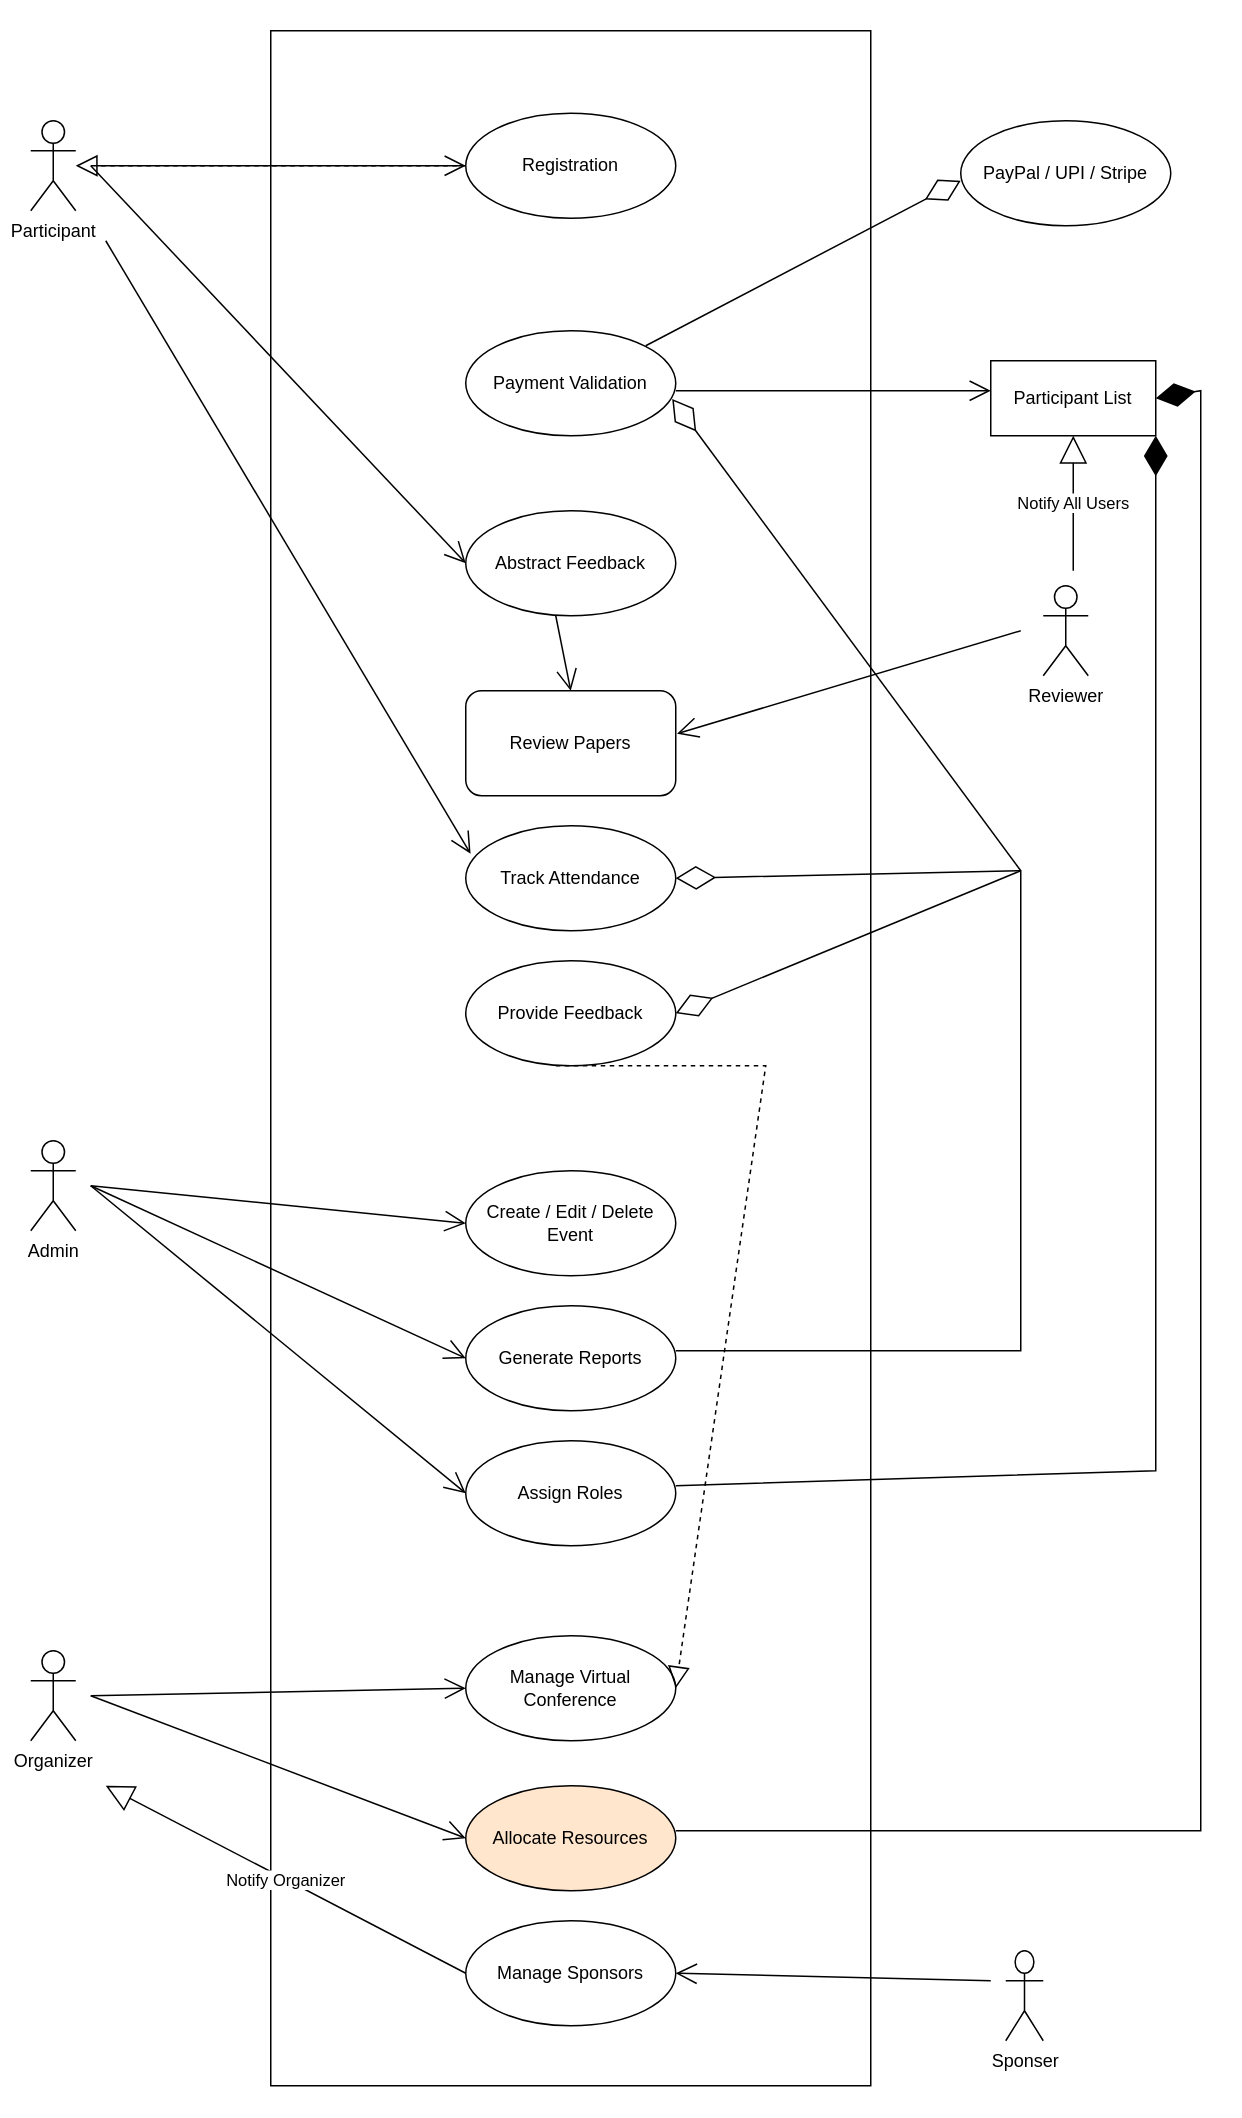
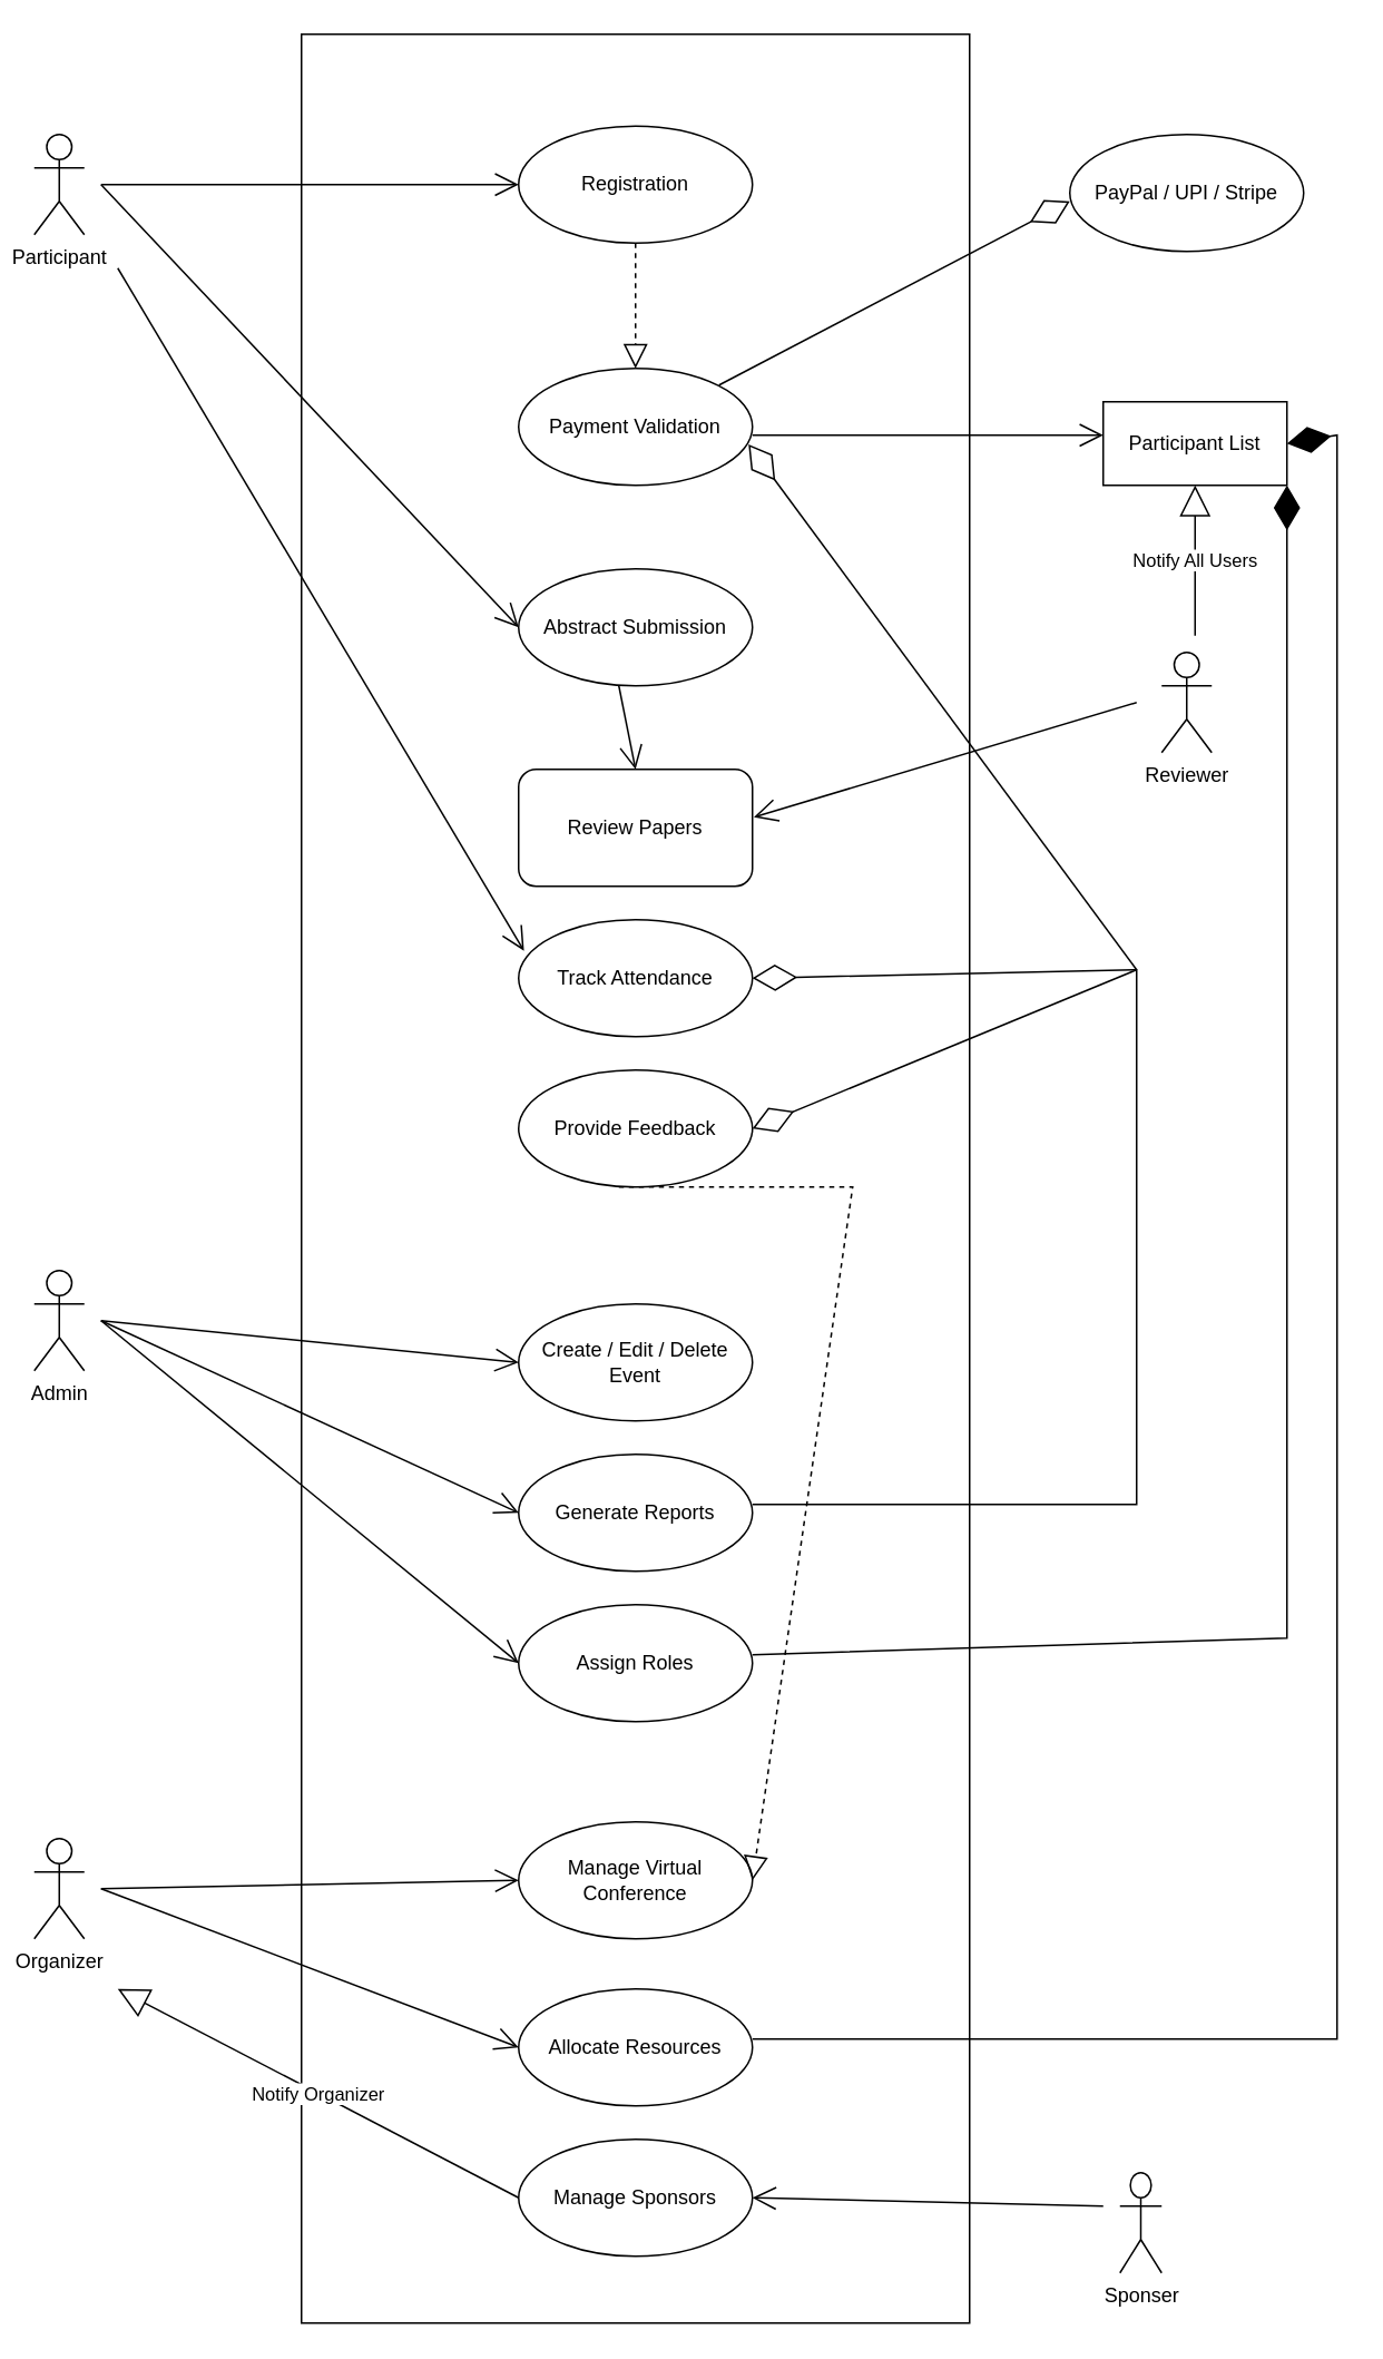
- <mxCell id="6" value="" style="endArrow=block;dashed=1;endFill=0;endSize=12;html=1;rounded=0;" edge="1" parent="1" source="4" target="2"><mxGeometry width="160" relative="1" as="geometry"><mxPoint x="380" y="145" as="sourcePoint" /><mxPoint x="380" y="210" as="targetPoint" /></mxGeometry></mxCell>
+ <mxCell id="6" value="" style="endArrow=block;dashed=1;endFill=0;endSize=12;html=1;rounded=0;entryX=0.5;entryY=0;entryDx=0;entryDy=0;" edge="1" parent="1" source="4" target="7"><mxGeometry width="160" relative="1" as="geometry"><mxPoint x="380" y="145" as="sourcePoint" /><mxPoint x="380" y="210" as="targetPoint" /></mxGeometry></mxCell>
- <mxCell id="12" value="Abstract Feedback" style="ellipse;whiteSpace=wrap;html=1;" vertex="1" parent="1"><mxGeometry x="310" y="340" width="140" height="70" as="geometry" /></mxCell>
+ <mxCell id="12" value="Abstract Submission" style="ellipse;whiteSpace=wrap;html=1;" vertex="1" parent="1"><mxGeometry x="310" y="340" width="140" height="70" as="geometry" /></mxCell>
- <mxCell id="35" value="Allocate Resources" style="ellipse;whiteSpace=wrap;html=1;fillColor=#ffe6cc;" vertex="1" parent="1"><mxGeometry x="310" y="1190" width="140" height="70" as="geometry" /></mxCell>
+ <mxCell id="35" value="Allocate Resources" style="ellipse;whiteSpace=wrap;html=1;" vertex="1" parent="1"><mxGeometry x="310" y="1190" width="140" height="70" as="geometry" /></mxCell>
